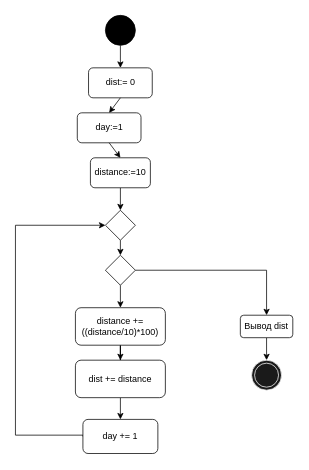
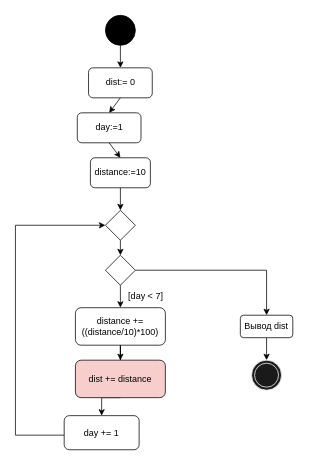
+ <mxCell id="21" value="[day &amp;lt; 7]" style="text;html=1;strokeColor=none;fillColor=none;align=center;verticalAlign=middle;whiteSpace=wrap;rounded=0;" vertex="1" parent="1"><mxGeometry x="164" y="380" width="60" height="30" as="geometry" /></mxCell>
- <mxCell id="18" value="dist += distance" style="rounded=1;whiteSpace=wrap;html=1;fillColor=#FFFFFF;" vertex="1" parent="1"><mxGeometry x="100" y="480" width="120" height="50" as="geometry" /></mxCell>
+ <mxCell id="18" value="dist += distance" style="rounded=1;whiteSpace=wrap;html=1;fillColor=#f8cecc;" vertex="1" parent="1"><mxGeometry x="100" y="480" width="120" height="50" as="geometry" /></mxCell>
- <mxCell id="20" value="day += 1" style="rounded=1;whiteSpace=wrap;html=1;fillColor=#FFFFFF;" vertex="1" parent="1"><mxGeometry x="110" y="559" width="100" height="45.5" as="geometry" /></mxCell>
+ <mxCell id="20" value="day += 1" style="rounded=1;whiteSpace=wrap;html=1;fillColor=#FFFFFF;" vertex="1" parent="1"><mxGeometry x="85" y="554" width="100" height="45.5" as="geometry" /></mxCell>
